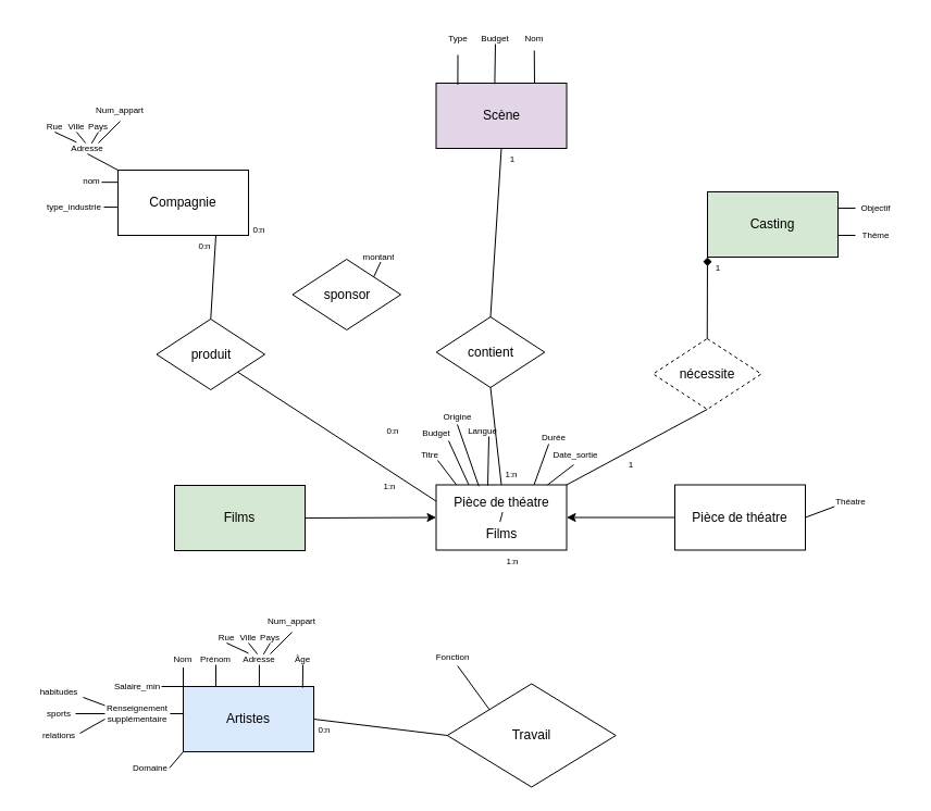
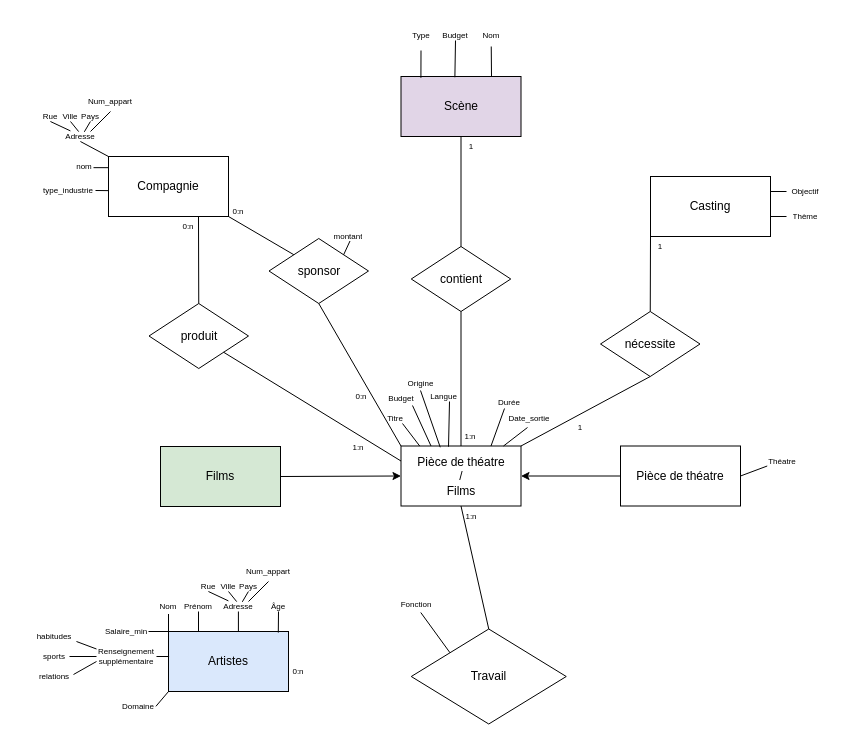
- <mxCell id="42" value="Casting" style="rounded=0;whiteSpace=wrap;html=1;fillColor=#d5e8d4;" parent="1" vertex="1"><mxGeometry x="650" y="176" width="120" height="60" as="geometry" /></mxCell>
+ <mxCell id="42" value="Casting" style="rounded=0;whiteSpace=wrap;html=1;" parent="1" vertex="1"><mxGeometry x="650" y="176" width="120" height="60" as="geometry" /></mxCell>
+ <mxCell id="85" value="" style="endArrow=none;html=1;rounded=0;entryX=1;entryY=1;entryDx=0;entryDy=0;exitX=0;exitY=0;exitDx=0;exitDy=0;" parent="1" source="86" target="4" edge="1"><mxGeometry width="50" height="50" relative="1" as="geometry"><mxPoint x="287" y="266" as="sourcePoint" /><mxPoint x="340" y="286" as="targetPoint" /></mxGeometry></mxCell>
- <mxCell id="81" value="" style="endArrow=diamond;html=1;rounded=0;exitX=0.5;exitY=0;exitDx=0;exitDy=0;entryX=0;entryY=1;entryDx=0;entryDy=0;" parent="1" source="79" target="42" edge="1"><mxGeometry width="50" height="50" relative="1" as="geometry"><mxPoint x="455.75" y="260" as="sourcePoint" /><mxPoint x="560.5" y="171" as="targetPoint" /></mxGeometry></mxCell>
+ <mxCell id="81" value="" style="endArrow=none;html=1;rounded=0;exitX=0.5;exitY=0;exitDx=0;exitDy=0;entryX=0;entryY=1;entryDx=0;entryDy=0;" parent="1" source="79" target="42" edge="1"><mxGeometry width="50" height="50" relative="1" as="geometry"><mxPoint x="455.75" y="260" as="sourcePoint" /><mxPoint x="560.5" y="171" as="targetPoint" /></mxGeometry></mxCell>
- <mxCell id="78" value="contient" style="rhombus;whiteSpace=wrap;html=1;" parent="1" vertex="1"><mxGeometry x="400.75" y="291" width="99.5" height="65" as="geometry" /></mxCell>
+ <mxCell id="78" value="contient" style="rhombus;whiteSpace=wrap;html=1;" parent="1" vertex="1"><mxGeometry x="410.75" y="246" width="99.5" height="65" as="geometry" /></mxCell>
- <mxCell id="87" value="produit" style="rhombus;whiteSpace=wrap;html=1;" parent="1" vertex="1"><mxGeometry x="143.5" y="293" width="99.5" height="65" as="geometry" /></mxCell>
+ <mxCell id="87" value="produit" style="rhombus;whiteSpace=wrap;html=1;" parent="1" vertex="1"><mxGeometry x="148.5" y="303" width="99.5" height="65" as="geometry" /></mxCell>
- <mxCell id="79" value="nécessite" style="rhombus;whiteSpace=wrap;html=1;dashed=1;" parent="1" vertex="1"><mxGeometry x="600" y="311" width="99.5" height="65" as="geometry" /></mxCell>
+ <mxCell id="79" value="nécessite" style="rhombus;whiteSpace=wrap;html=1;" parent="1" vertex="1"><mxGeometry x="600" y="311" width="99.5" height="65" as="geometry" /></mxCell>
+ <mxCell id="89" value="" style="endArrow=none;html=1;rounded=0;entryX=0.5;entryY=1;entryDx=0;entryDy=0;exitX=0;exitY=0;exitDx=0;exitDy=0;" parent="1" source="62" target="86" edge="1"><mxGeometry width="50" height="50" relative="1" as="geometry"><mxPoint x="350" y="396" as="sourcePoint" /><mxPoint x="400" y="346" as="targetPoint" /></mxGeometry></mxCell>
+ <mxCell id="94" value="" style="endArrow=none;html=1;rounded=0;entryX=0.5;entryY=1;entryDx=0;entryDy=0;exitX=0.5;exitY=0;exitDx=0;exitDy=0;" parent="1" source="92" target="62" edge="1"><mxGeometry width="50" height="50" relative="1" as="geometry"><mxPoint x="300" y="696" as="sourcePoint" /><mxPoint x="350" y="646" as="targetPoint" /></mxGeometry></mxCell>
- <mxCell id="93" value="" style="endArrow=none;html=1;rounded=0;exitX=1;exitY=0.5;exitDx=0;exitDy=0;entryX=0;entryY=0.5;entryDx=0;entryDy=0;" parent="1" source="6" target="92" edge="1"><mxGeometry width="50" height="50" relative="1" as="geometry"><mxPoint x="360.25" y="592" as="sourcePoint" /><mxPoint x="410.25" y="542" as="targetPoint" /></mxGeometry></mxCell>
